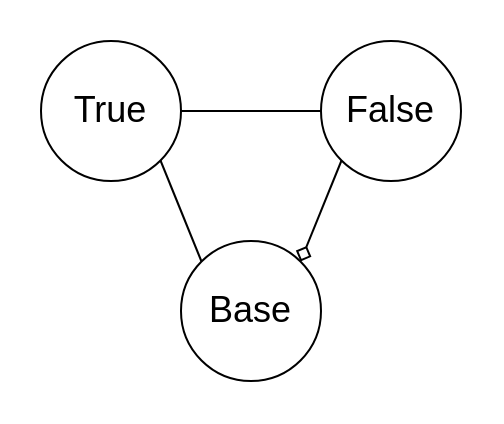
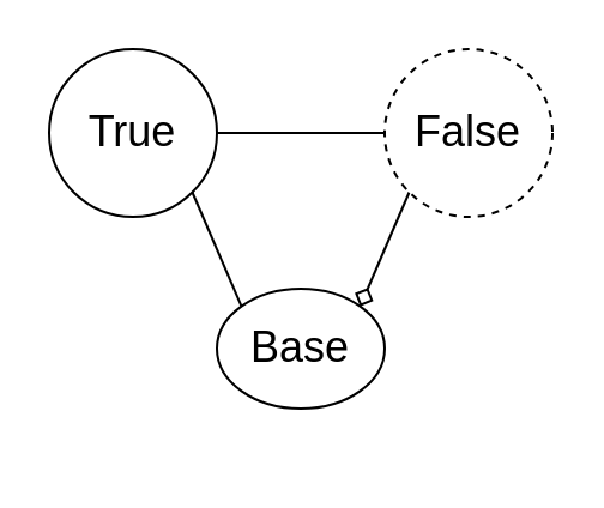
- <mxCell id="7" value="&lt;font style=&quot;font-size: 18px;&quot;&gt;False&lt;/font&gt;" style="ellipse;whiteSpace=wrap;html=1;aspect=fixed;" vertex="1" parent="1"><mxGeometry x="160" y="20" width="70" height="70" as="geometry" /></mxCell>
+ <mxCell id="7" value="&lt;font style=&quot;font-size: 18px;&quot;&gt;False&lt;/font&gt;" style="ellipse;whiteSpace=wrap;html=1;aspect=fixed;dashed=1;" vertex="1" parent="1"><mxGeometry x="160" y="20" width="70" height="70" as="geometry" /></mxCell>
- <mxCell id="2" value="&lt;font style=&quot;font-size: 18px;&quot;&gt;Base&lt;/font&gt;" style="ellipse;whiteSpace=wrap;html=1;aspect=fixed;" vertex="1" parent="1"><mxGeometry x="90" y="120" width="70" height="70" as="geometry" /></mxCell>
+ <mxCell id="2" value="&lt;font style=&quot;font-size: 18px;&quot;&gt;Base&lt;/font&gt;" style="ellipse;whiteSpace=wrap;html=1;aspect=fixed;" vertex="1" parent="1"><mxGeometry x="90" y="120" width="70" height="50" as="geometry" /></mxCell>
